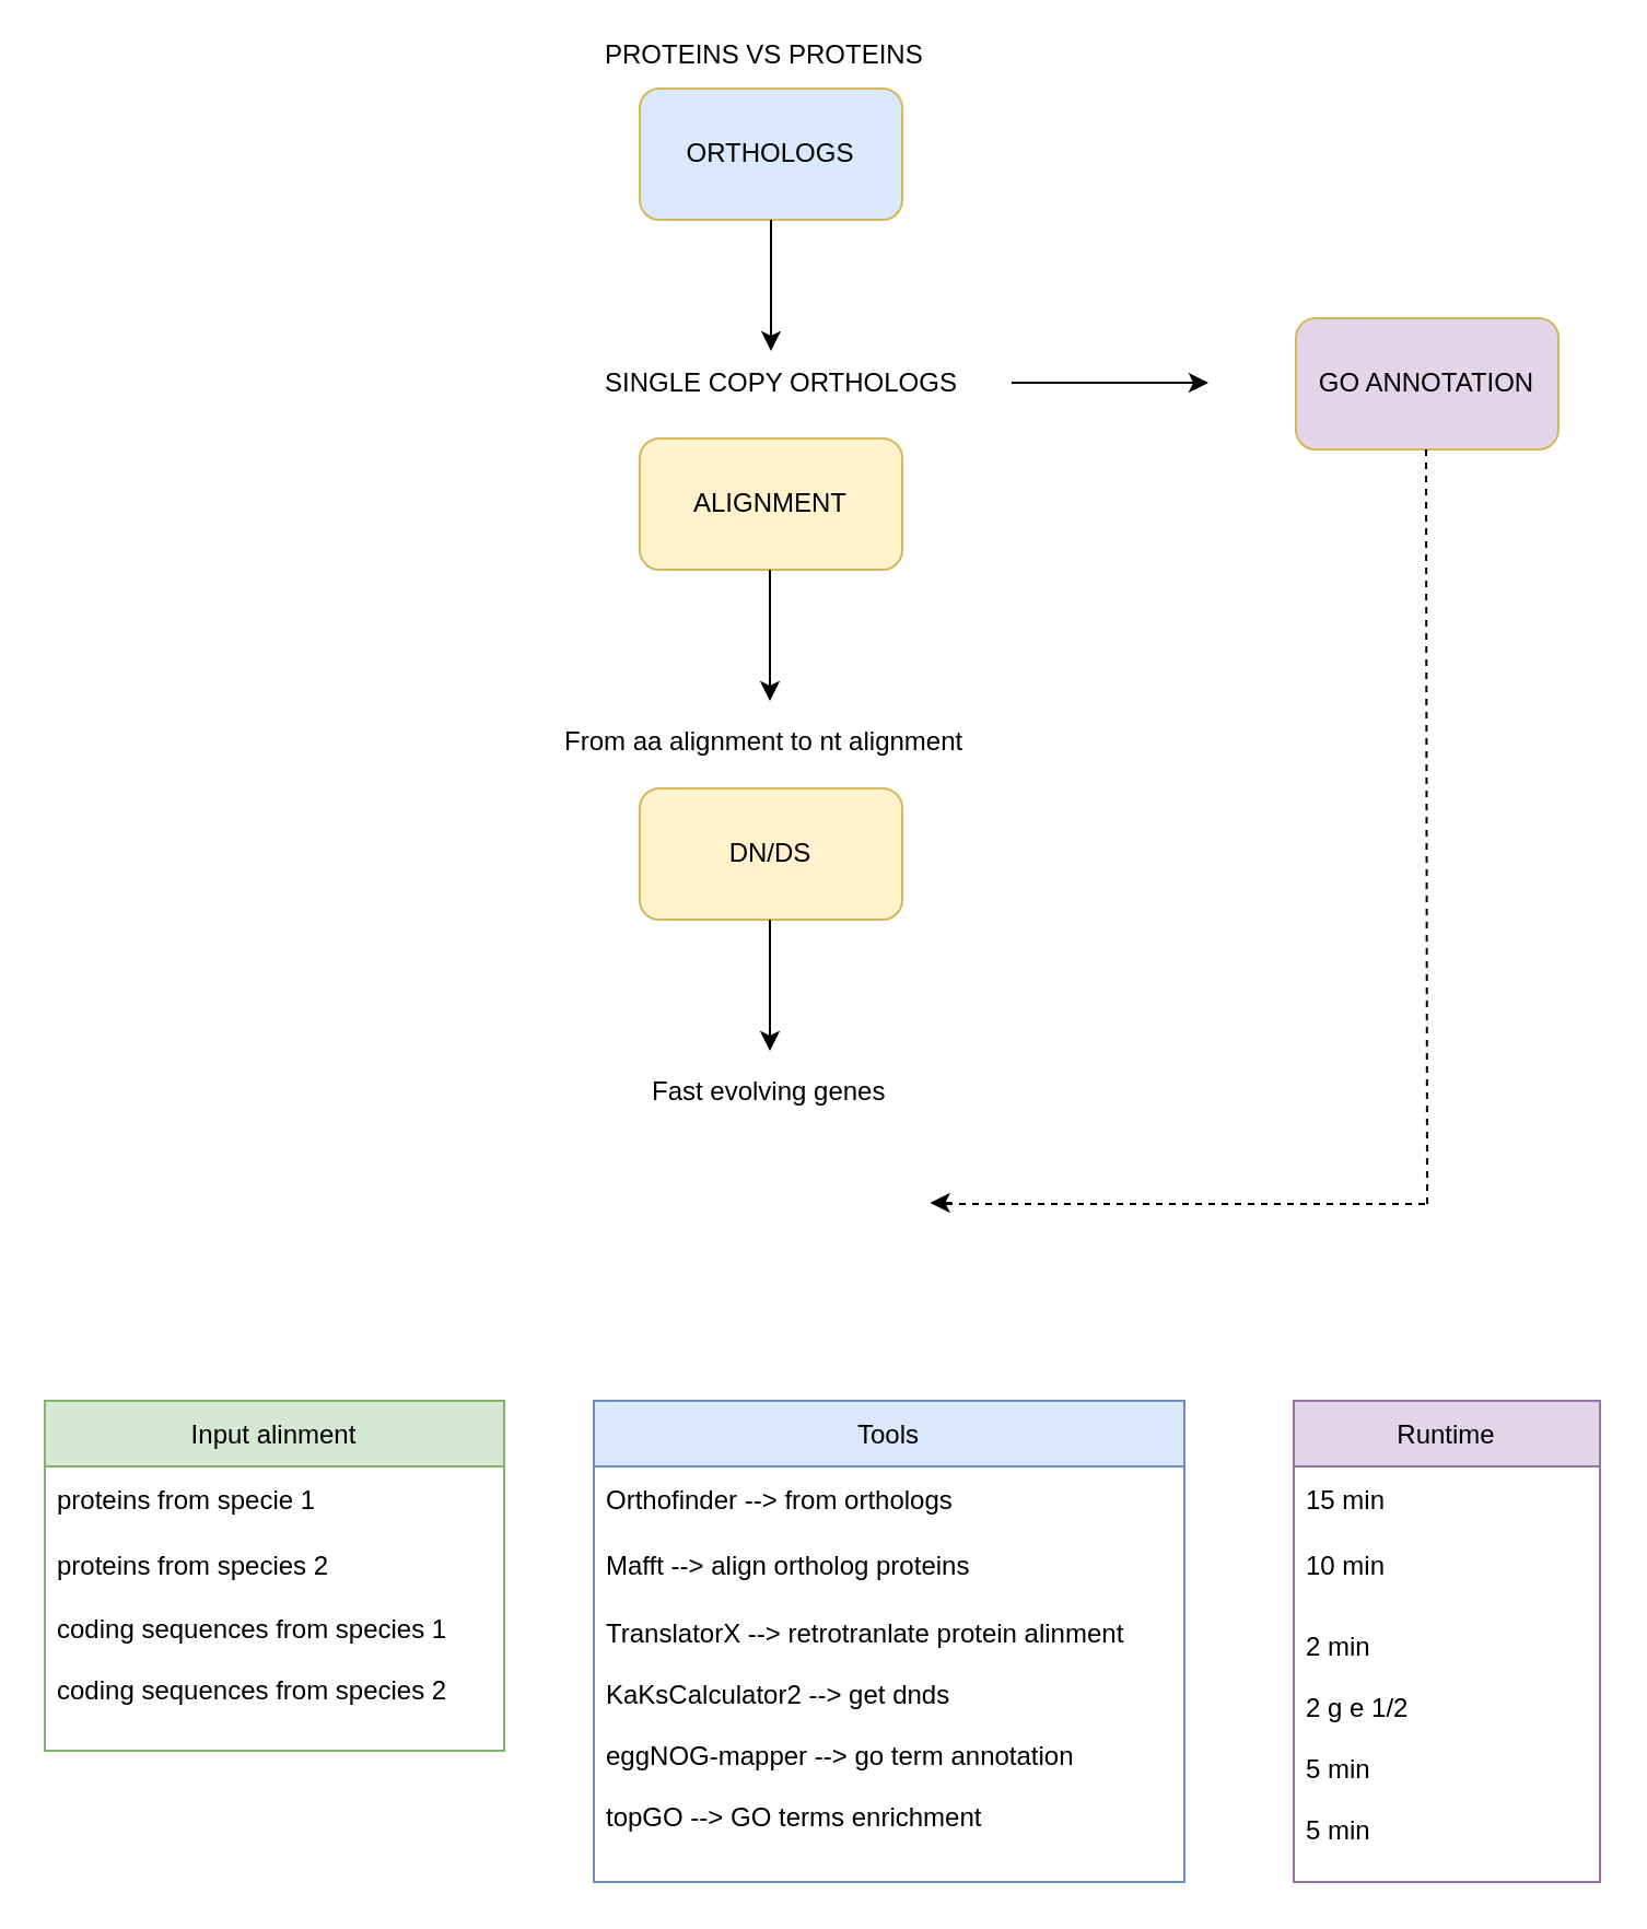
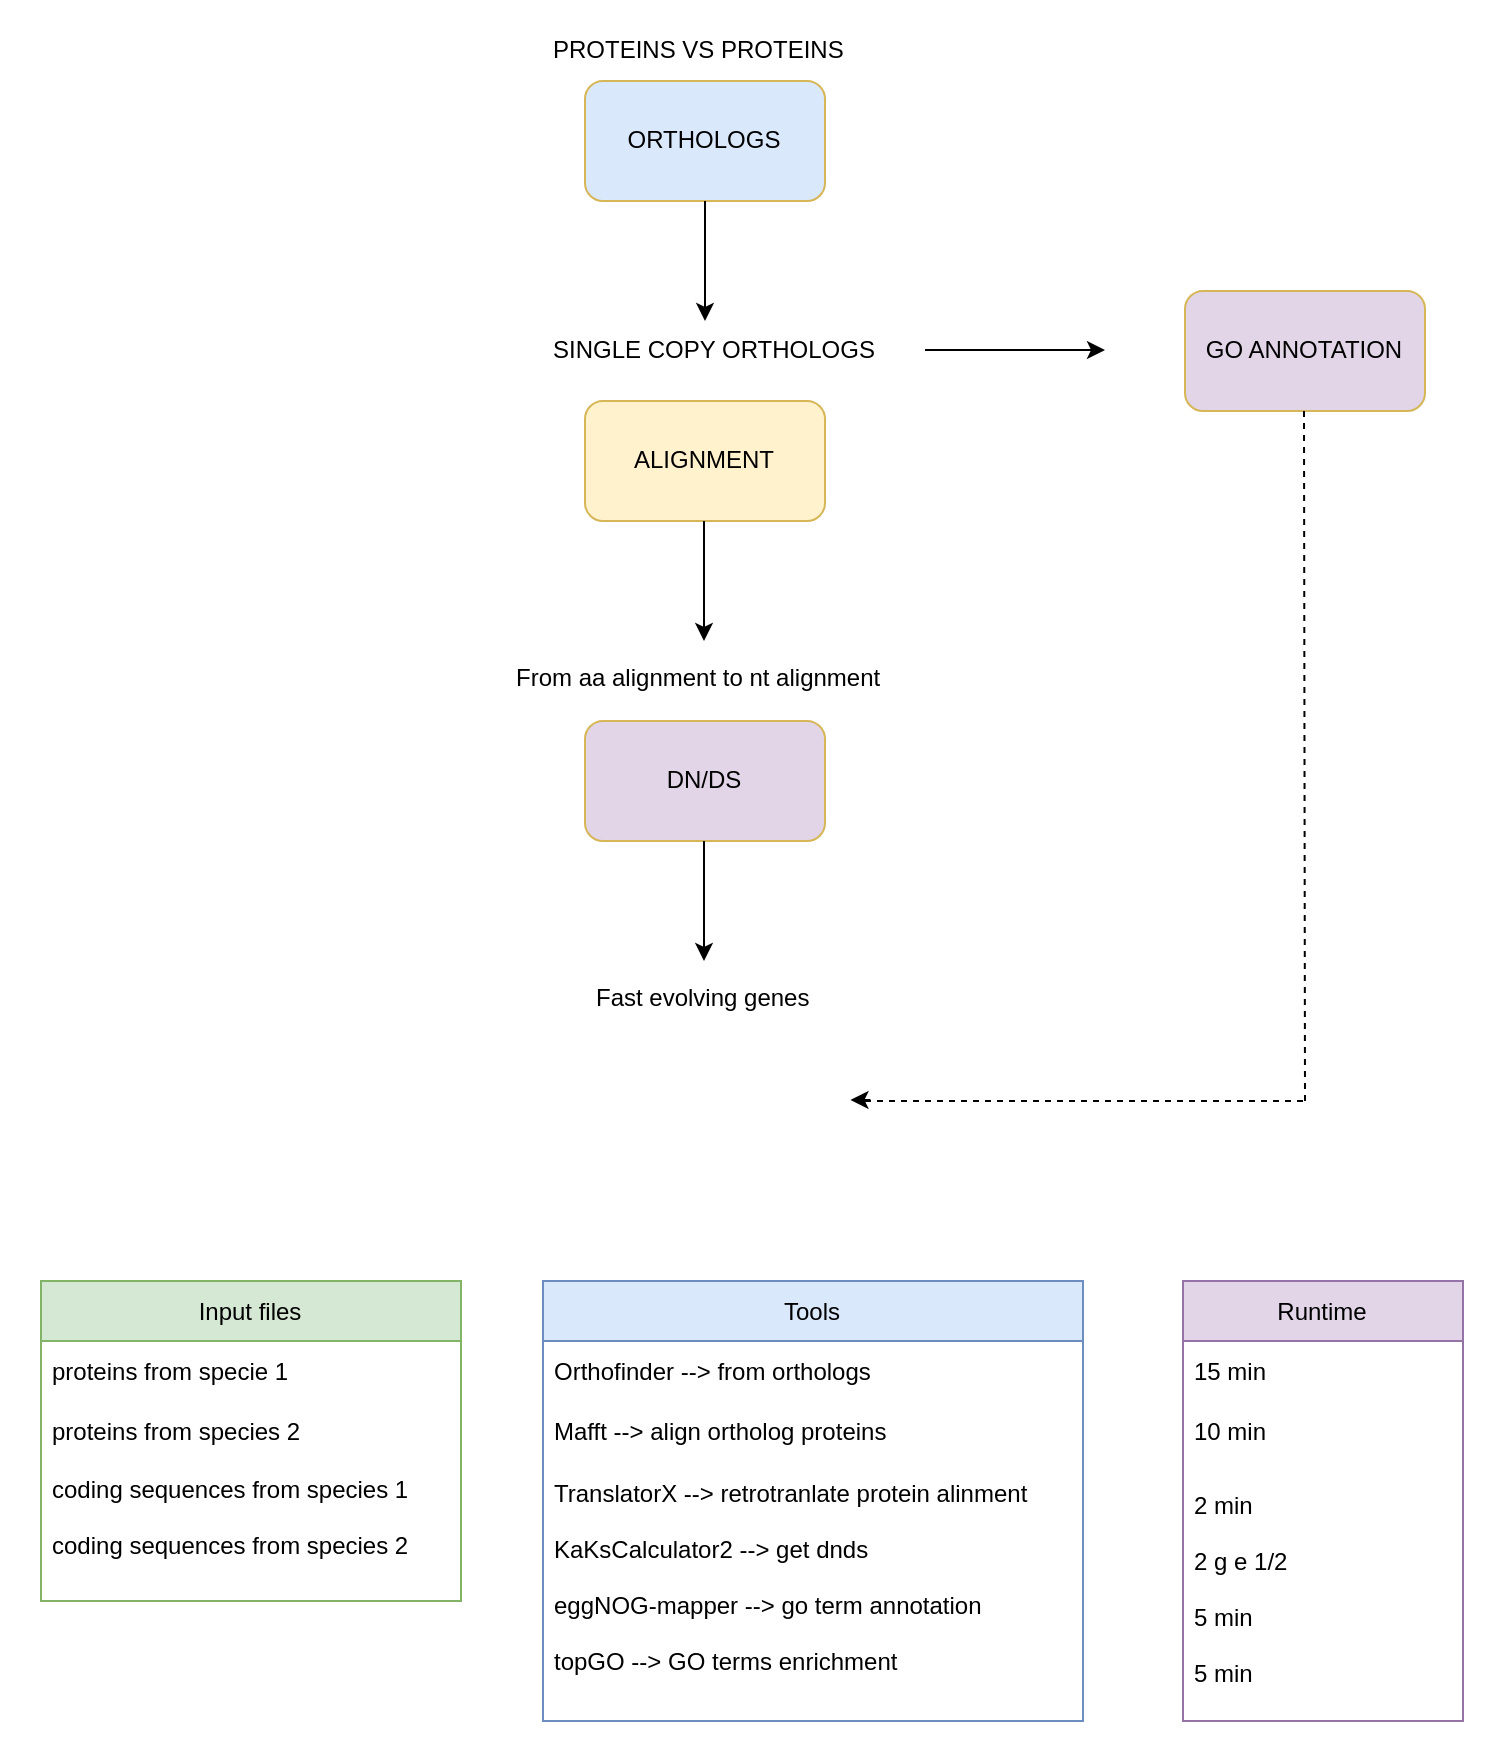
- <mxCell id="5" value="DN/DS" style="rounded=1;whiteSpace=wrap;html=1;fillColor=#fff2cc;strokeColor=#d6b656;" vertex="1" parent="1"><mxGeometry x="292" y="360" width="120" height="60" as="geometry" /></mxCell>
+ <mxCell id="5" value="DN/DS" style="rounded=1;whiteSpace=wrap;html=1;fillColor=#e1d5e7;strokeColor=#d6b656;" vertex="1" parent="1"><mxGeometry x="292" y="360" width="120" height="60" as="geometry" /></mxCell>
- <mxCell id="14" value="Input alinment" style="swimlane;fontStyle=0;childLayout=stackLayout;horizontal=1;startSize=30;horizontalStack=0;resizeParent=1;resizeParentMax=0;resizeLast=0;collapsible=1;marginBottom=0;fillColor=#d5e8d4;strokeColor=#82b366;" vertex="1" parent="1"><mxGeometry x="20" y="640" width="210" height="160" as="geometry" /></mxCell>
+ <mxCell id="14" value="Input files" style="swimlane;fontStyle=0;childLayout=stackLayout;horizontal=1;startSize=30;horizontalStack=0;resizeParent=1;resizeParentMax=0;resizeLast=0;collapsible=1;marginBottom=0;fillColor=#d5e8d4;strokeColor=#82b366;" vertex="1" parent="1"><mxGeometry x="20" y="640" width="210" height="160" as="geometry" /></mxCell>
